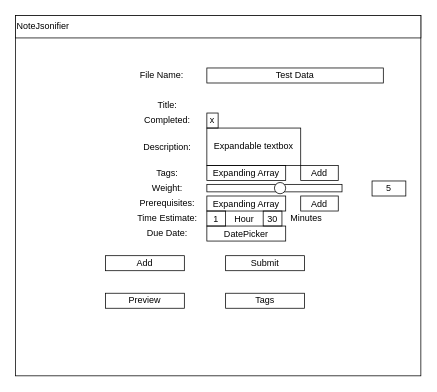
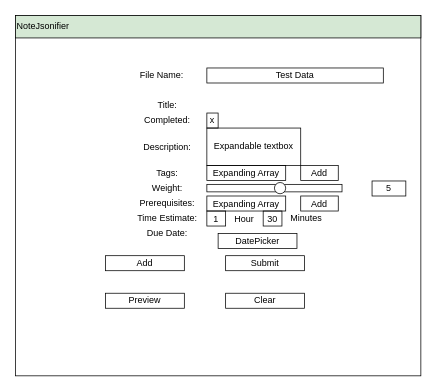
- <mxCell id="3" value="NoteJsonifier" style="rounded=0;whiteSpace=wrap;html=1;align=left;" vertex="1" parent="1"><mxGeometry x="20" y="20" width="540" height="30" as="geometry" /></mxCell>
+ <mxCell id="3" value="NoteJsonifier" style="rounded=0;whiteSpace=wrap;html=1;align=left;fillColor=#d5e8d4;" vertex="1" parent="1"><mxGeometry x="20" y="20" width="540" height="30" as="geometry" /></mxCell>
- <mxCell id="26" value="DatePicker" style="rounded=0;whiteSpace=wrap;html=1;strokeColor=#000000;fillColor=none;" vertex="1" parent="1"><mxGeometry x="275" y="300.5" width="105" height="20" as="geometry" /></mxCell>
+ <mxCell id="26" value="DatePicker" style="rounded=0;whiteSpace=wrap;html=1;strokeColor=#000000;fillColor=none;" vertex="1" parent="1"><mxGeometry x="290" y="310.5" width="105" height="20" as="geometry" /></mxCell>
- <mxCell id="31" value="Tags" style="rounded=0;whiteSpace=wrap;html=1;strokeColor=#000000;fillColor=none;" vertex="1" parent="1"><mxGeometry x="300" y="390" width="105" height="20" as="geometry" /></mxCell>
+ <mxCell id="31" value="Clear" style="rounded=0;whiteSpace=wrap;html=1;strokeColor=#000000;fillColor=none;" vertex="1" parent="1"><mxGeometry x="300" y="390" width="105" height="20" as="geometry" /></mxCell>
